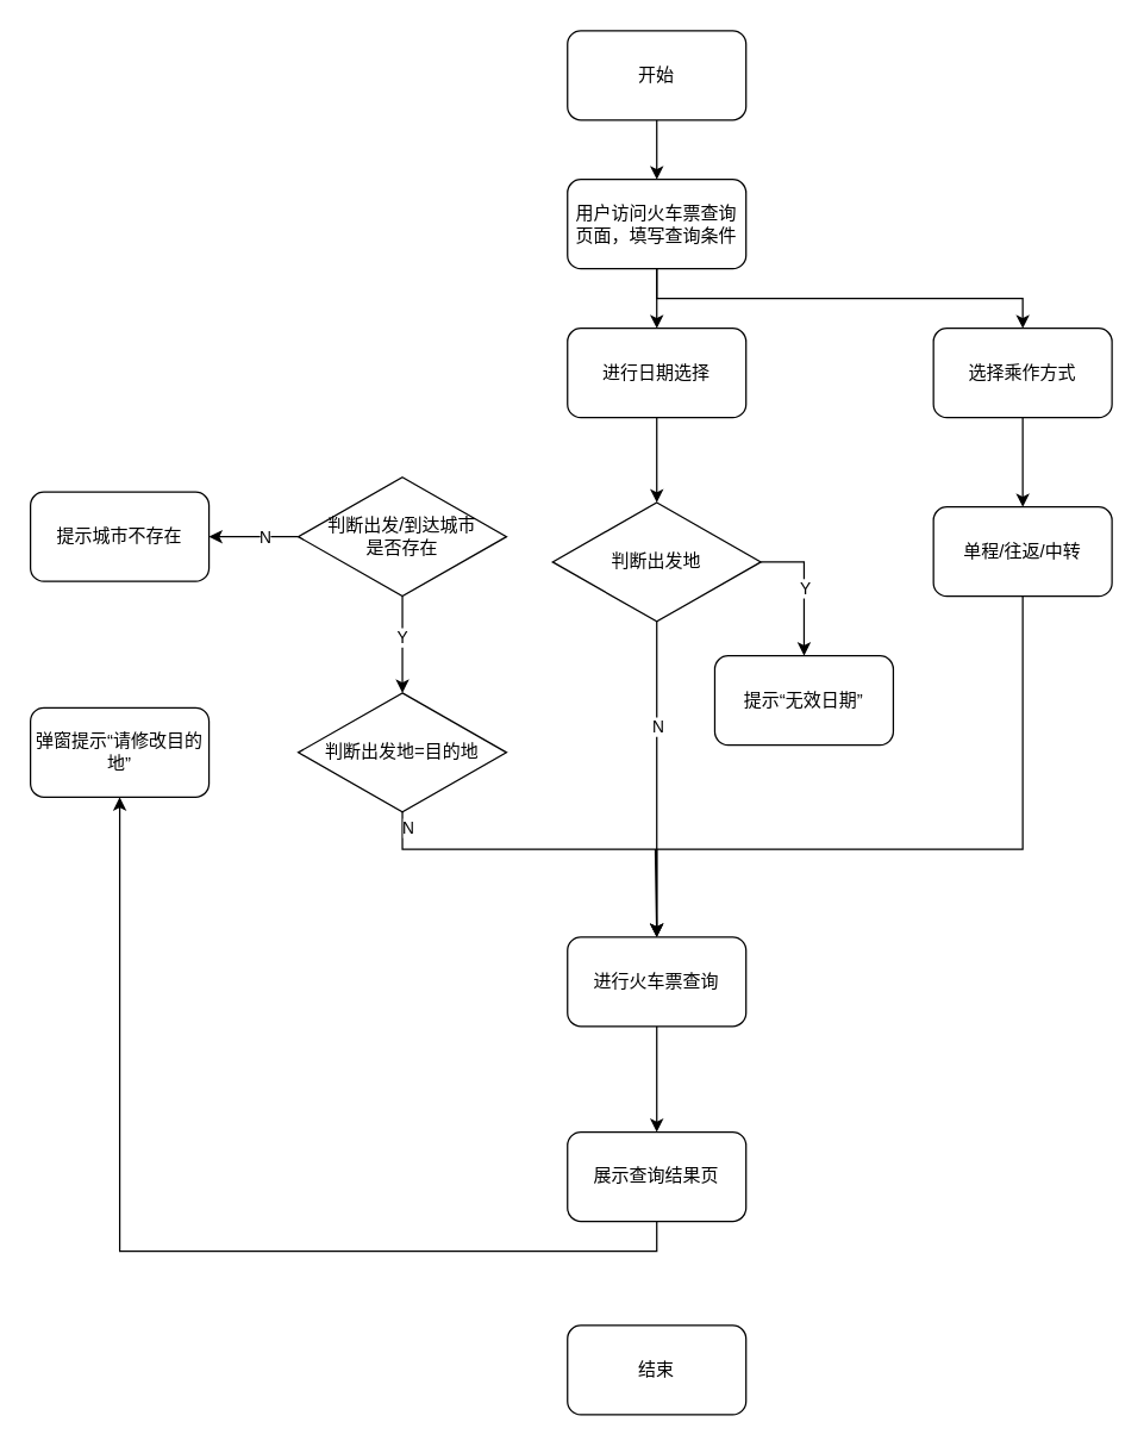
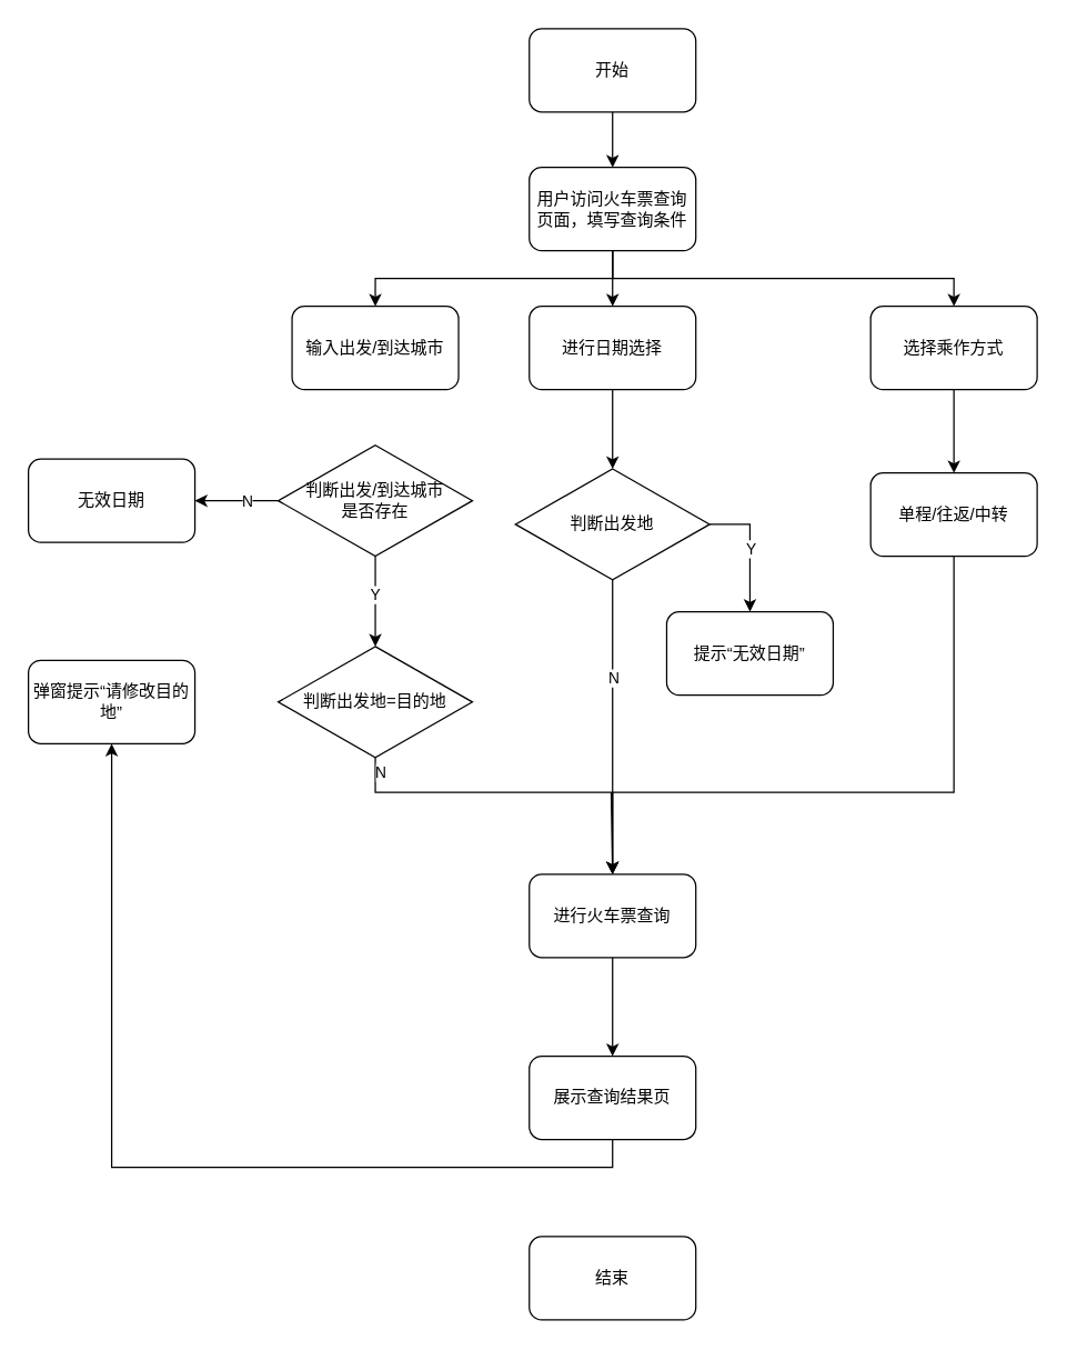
+ <mxCell id="3" style="edgeStyle=orthogonalEdgeStyle;rounded=0;orthogonalLoop=1;jettySize=auto;html=1;exitX=0.5;exitY=1;exitDx=0;exitDy=0;entryX=0.5;entryY=0;entryDx=0;entryDy=0;" edge="1" parent="1" source="5" target="8"><mxGeometry relative="1" as="geometry" /></mxCell>
+ <mxCell id="8" value="输入出发/到达城市" style="rounded=1;whiteSpace=wrap;html=1;" vertex="1" parent="1"><mxGeometry x="210" y="220" width="120" height="60" as="geometry" /></mxCell>
- <mxCell id="18" value="提示城市不存在" style="rounded=1;whiteSpace=wrap;html=1;" vertex="1" parent="1"><mxGeometry x="20" y="330" width="120" height="60" as="geometry" /></mxCell>
+ <mxCell id="18" value="无效日期" style="rounded=1;whiteSpace=wrap;html=1;" vertex="1" parent="1"><mxGeometry x="20" y="330" width="120" height="60" as="geometry" /></mxCell>
